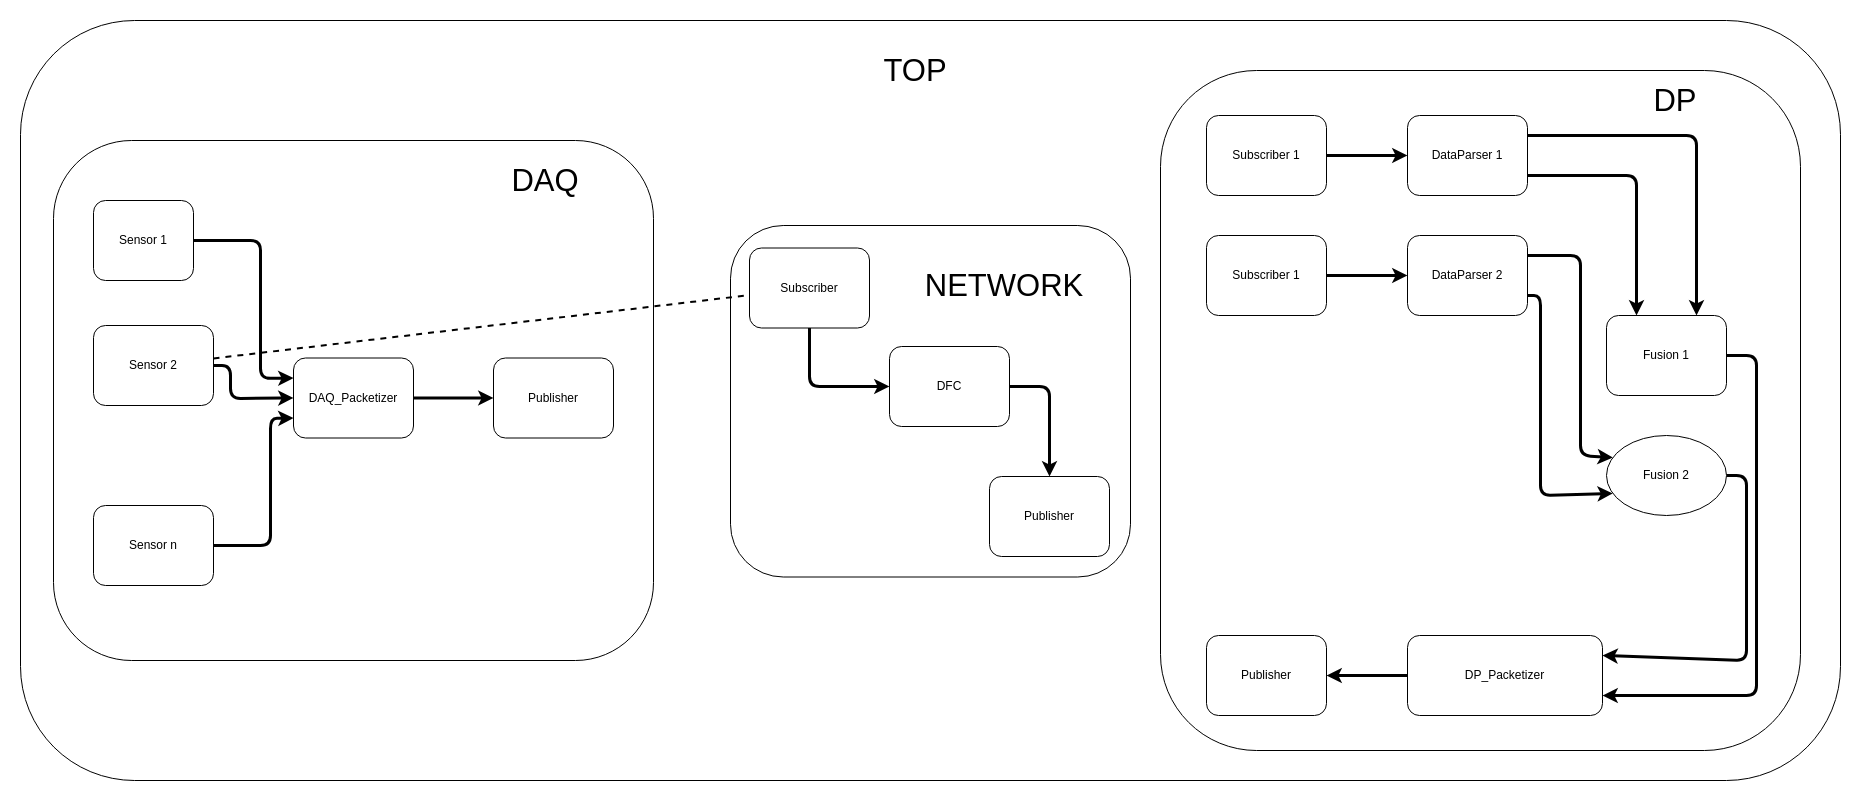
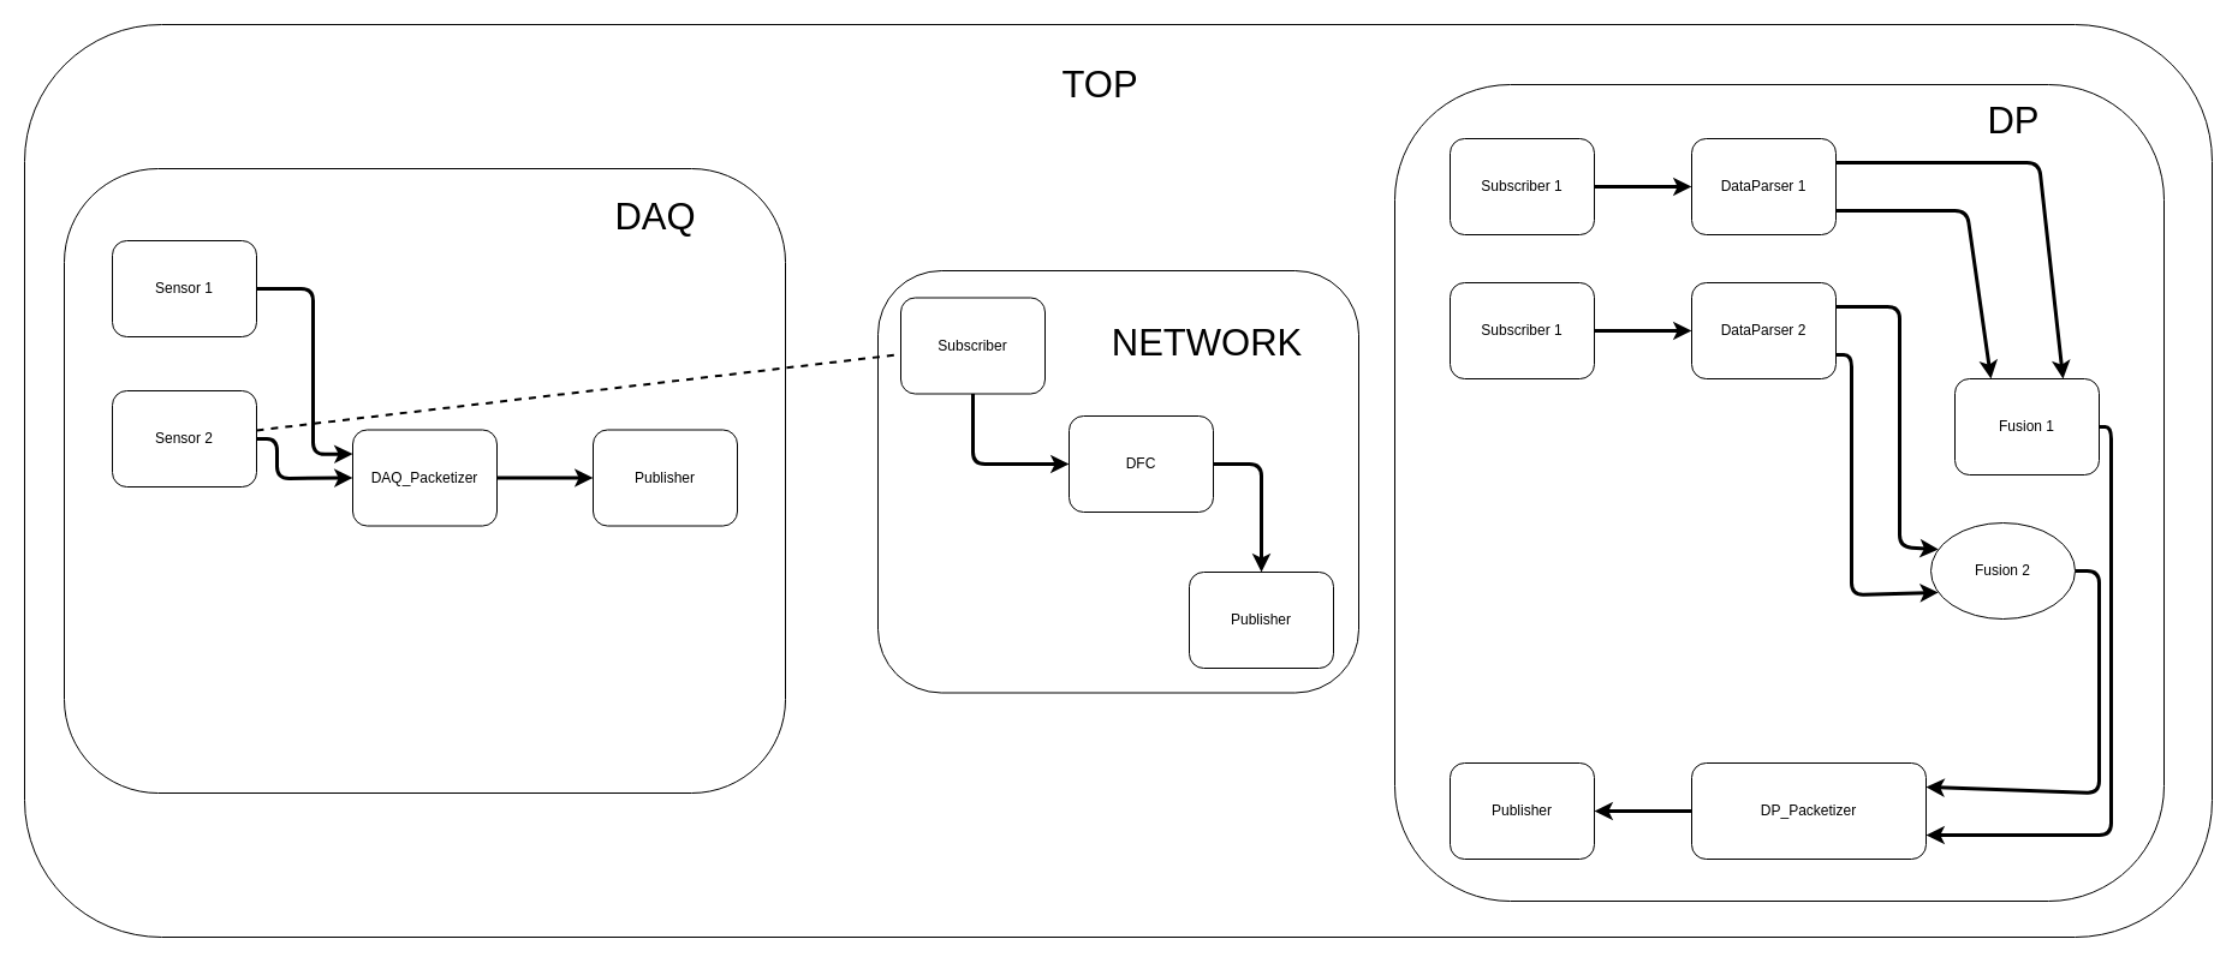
- <mxCell id="6" value="Sensor 1" style="rounded=1;whiteSpace=wrap;html=1;" parent="1" vertex="1"><mxGeometry x="93" y="200" width="100" height="80" as="geometry" /></mxCell>
+ <mxCell id="6" value="Sensor 1" style="rounded=1;whiteSpace=wrap;html=1;" parent="1" vertex="1"><mxGeometry x="93" y="200" width="120" height="80" as="geometry" /></mxCell>
- <mxCell id="24" value="Fusion 1" style="rounded=1;whiteSpace=wrap;html=1;strokeWidth=1;" parent="1" vertex="1"><mxGeometry x="1606" y="315" width="120" height="80" as="geometry" /></mxCell>
+ <mxCell id="24" value="Fusion 1" style="rounded=1;whiteSpace=wrap;html=1;strokeWidth=1;" parent="1" vertex="1"><mxGeometry x="1626" y="315" width="120" height="80" as="geometry" /></mxCell>
- <mxCell id="7" style="edgeStyle=none;html=1;exitX=1;exitY=0.5;exitDx=0;exitDy=0;entryX=0;entryY=0.75;entryDx=0;entryDy=0;strokeWidth=3;" edge="1" parent="1" source="8" target="10"><mxGeometry relative="1" as="geometry"><Array as="points"><mxPoint x="270" y="545" /><mxPoint x="270" y="418" /></Array></mxGeometry></mxCell>
- <mxCell id="8" value="Sensor n" style="rounded=1;whiteSpace=wrap;html=1;strokeWidth=1;" parent="1" vertex="1"><mxGeometry x="93" y="505" width="120" height="80" as="geometry" /></mxCell>
